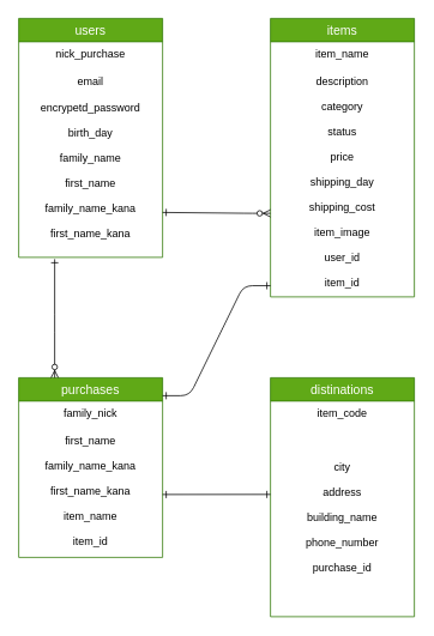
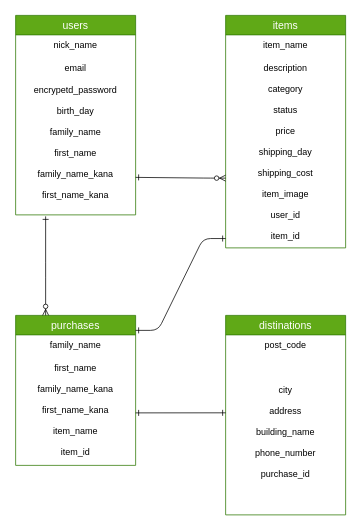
- <mxCell id="10" value="nick_purchase" style="text;fillColor=none;spacingLeft=4;spacingRight=4;overflow=hidden;rotatable=0;points=[[0,0.5],[1,0.5]];portConstraint=eastwest;fontSize=12;align=center;" parent="9" vertex="1"><mxGeometry y="26" width="160" height="30" as="geometry" /></mxCell>
+ <mxCell id="10" value="nick_name" style="text;fillColor=none;spacingLeft=4;spacingRight=4;overflow=hidden;rotatable=0;points=[[0,0.5],[1,0.5]];portConstraint=eastwest;fontSize=12;align=center;" parent="9" vertex="1"><mxGeometry y="26" width="160" height="30" as="geometry" /></mxCell>
- <mxCell id="14" value="family_nick" style="text;strokeColor=none;fillColor=none;spacingLeft=4;spacingRight=4;overflow=hidden;rotatable=0;points=[[0,0.5],[1,0.5]];portConstraint=eastwest;fontSize=12;align=center;" parent="13" vertex="1"><mxGeometry y="26" width="160" height="30" as="geometry" /></mxCell>
+ <mxCell id="14" value="family_name" style="text;strokeColor=none;fillColor=none;spacingLeft=4;spacingRight=4;overflow=hidden;rotatable=0;points=[[0,0.5],[1,0.5]];portConstraint=eastwest;fontSize=12;align=center;" parent="13" vertex="1"><mxGeometry y="26" width="160" height="30" as="geometry" /></mxCell>
- <mxCell id="3" value="item_code" style="text;strokeColor=none;fillColor=none;spacingLeft=4;spacingRight=4;overflow=hidden;rotatable=0;points=[[0,0.5],[1,0.5]];portConstraint=eastwest;fontSize=12;align=center;" parent="2" vertex="1"><mxGeometry y="26" width="160" height="30" as="geometry" /></mxCell>
+ <mxCell id="3" value="post_code" style="text;strokeColor=none;fillColor=none;spacingLeft=4;spacingRight=4;overflow=hidden;rotatable=0;points=[[0,0.5],[1,0.5]];portConstraint=eastwest;fontSize=12;align=center;" parent="2" vertex="1"><mxGeometry y="26" width="160" height="30" as="geometry" /></mxCell>
